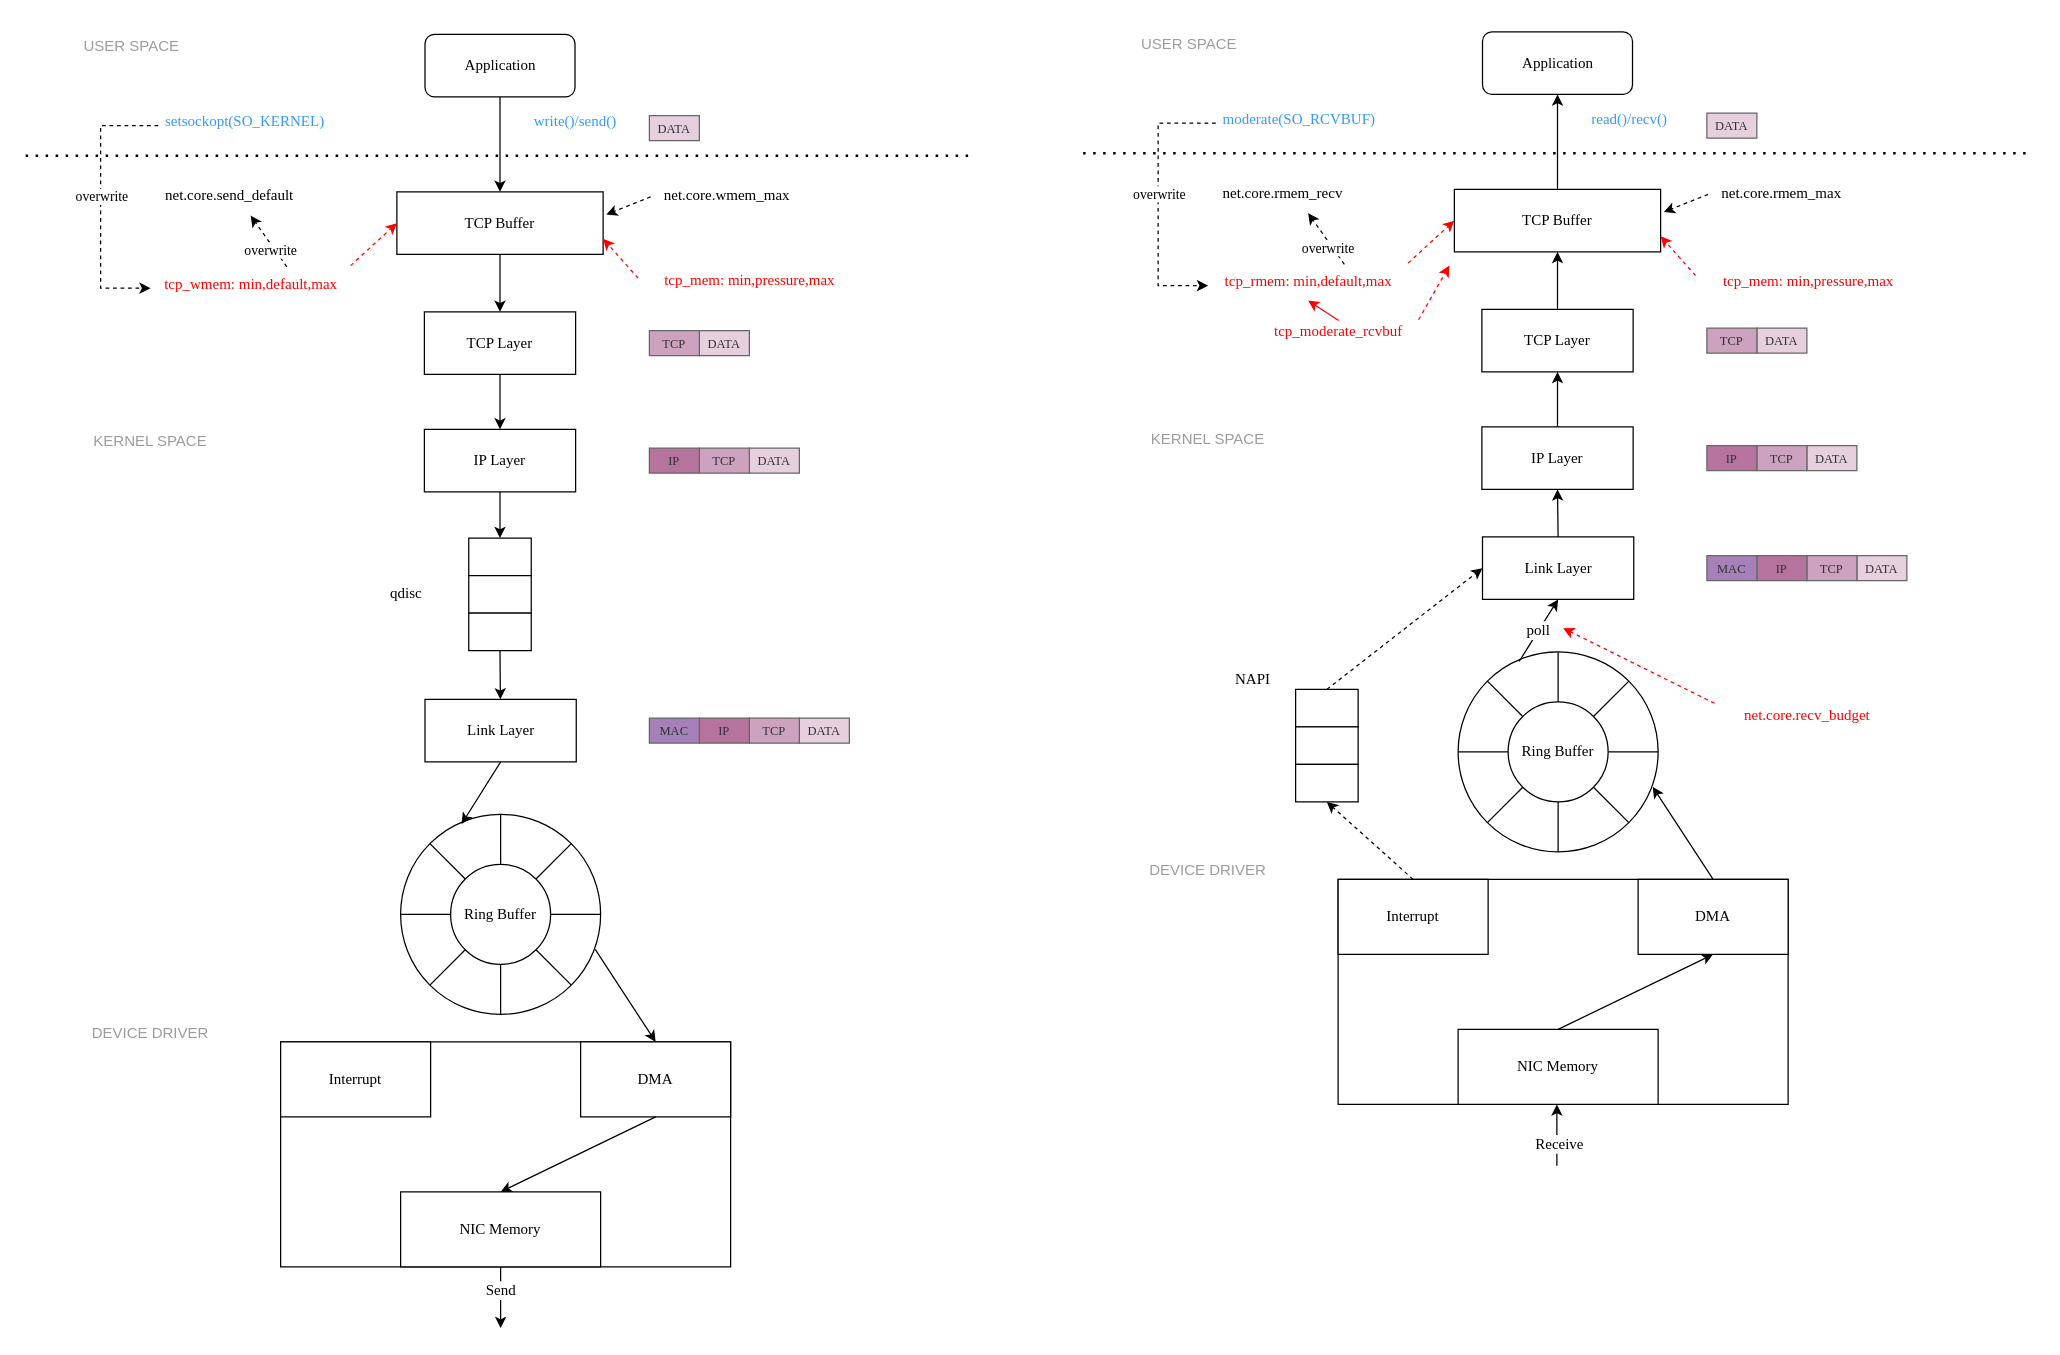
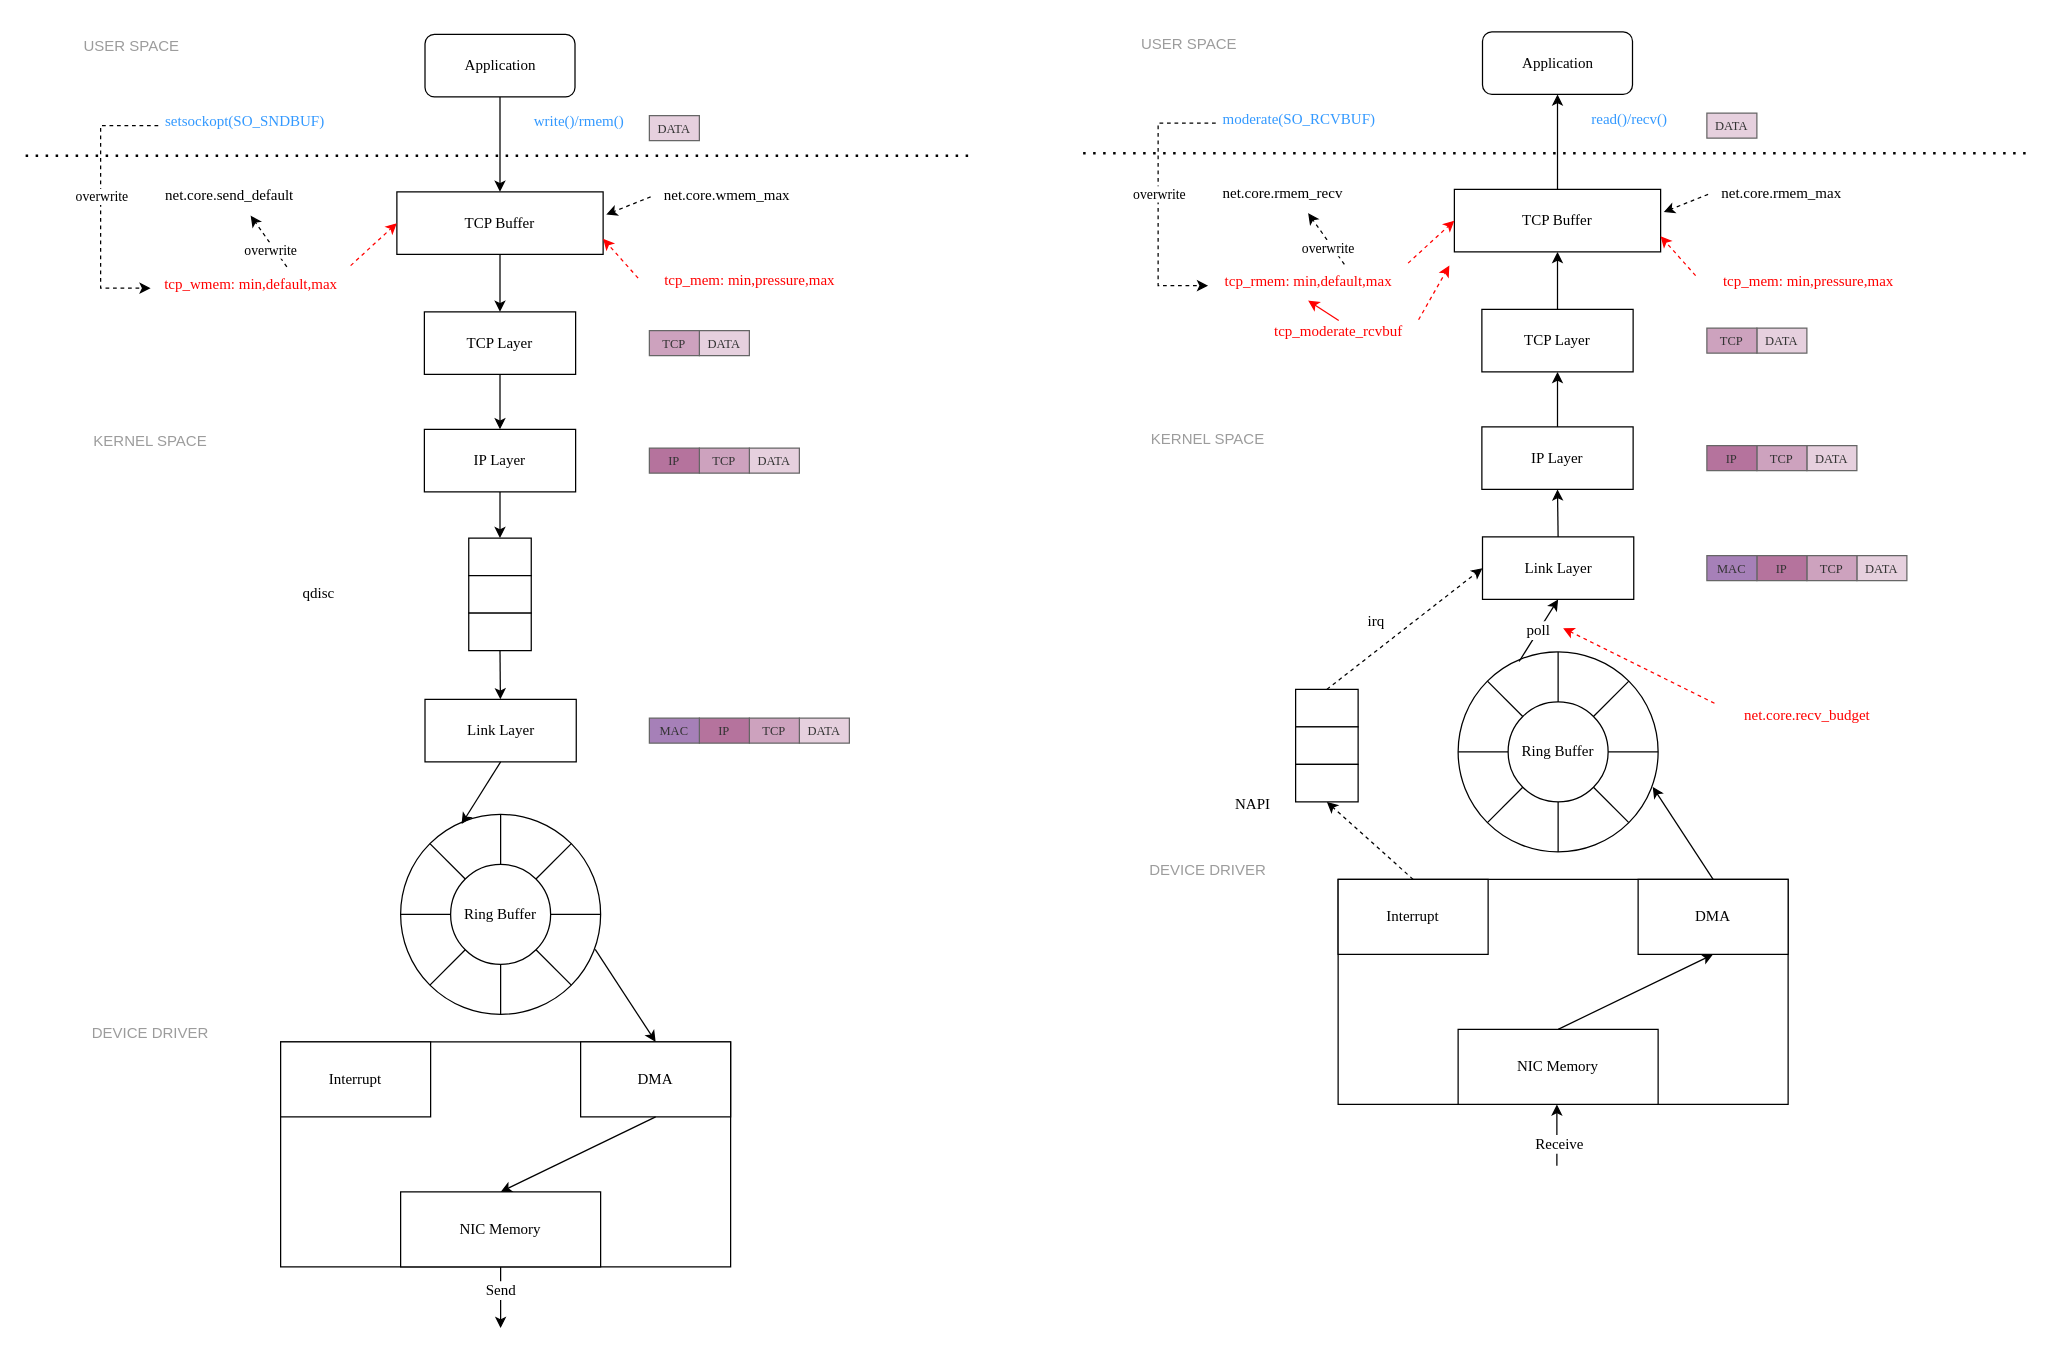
- <mxCell id="37" value="setsockopt(SO_KERNEL)" style="text;html=1;align=left;verticalAlign=middle;resizable=0;points=[];autosize=1;strokeColor=none;fillColor=none;fontColor=#3399FF;fontFamily=Comic Sans MS;" parent="1" vertex="1"><mxGeometry x="130" y="82" width="170" height="30" as="geometry" /></mxCell>
+ <mxCell id="37" value="setsockopt(SO_SNDBUF)" style="text;html=1;align=left;verticalAlign=middle;resizable=0;points=[];autosize=1;strokeColor=none;fillColor=none;fontColor=#3399FF;fontFamily=Comic Sans MS;" parent="1" vertex="1"><mxGeometry x="130" y="82" width="170" height="30" as="geometry" /></mxCell>
- <mxCell id="33" value="write()/send()" style="text;html=1;align=left;verticalAlign=middle;resizable=0;points=[];autosize=1;strokeColor=none;fillColor=none;fontColor=#3399FF;fontFamily=Comic Sans MS;" parent="1" vertex="1"><mxGeometry x="424.5" y="82" width="100" height="30" as="geometry" /></mxCell>
+ <mxCell id="33" value="write()/rmem()" style="text;html=1;align=left;verticalAlign=middle;resizable=0;points=[];autosize=1;strokeColor=none;fillColor=none;fontColor=#3399FF;fontFamily=Comic Sans MS;" parent="1" vertex="1"><mxGeometry x="424.5" y="82" width="100" height="30" as="geometry" /></mxCell>
- <mxCell id="48" value="&lt;div&gt;qdisc&lt;br&gt;&lt;/div&gt;" style="text;whiteSpace=wrap;html=1;fontFamily=Comic Sans MS;" parent="1" vertex="1"><mxGeometry x="310" y="460" width="40" height="22" as="geometry" /></mxCell>
+ <mxCell id="48" value="&lt;div&gt;qdisc&lt;br&gt;&lt;/div&gt;" style="text;whiteSpace=wrap;html=1;fontFamily=Comic Sans MS;" parent="1" vertex="1"><mxGeometry x="240" y="460" width="40" height="22" as="geometry" /></mxCell>
+ <mxCell id="122" value="irq" style="text;whiteSpace=wrap;html=1;fontFamily=Comic Sans MS;" vertex="1" parent="1"><mxGeometry x="1092" y="483" width="28" height="22" as="geometry" /></mxCell>
- <mxCell id="121" value="&lt;div&gt;NAPI&lt;br&gt;&lt;/div&gt;" style="text;whiteSpace=wrap;html=1;fontFamily=Comic Sans MS;" vertex="1" parent="1"><mxGeometry x="986" y="529" width="40" height="22" as="geometry" /></mxCell>
+ <mxCell id="121" value="&lt;div&gt;NAPI&lt;br&gt;&lt;/div&gt;" style="text;whiteSpace=wrap;html=1;fontFamily=Comic Sans MS;" vertex="1" parent="1"><mxGeometry x="986" y="629" width="40" height="22" as="geometry" /></mxCell>
